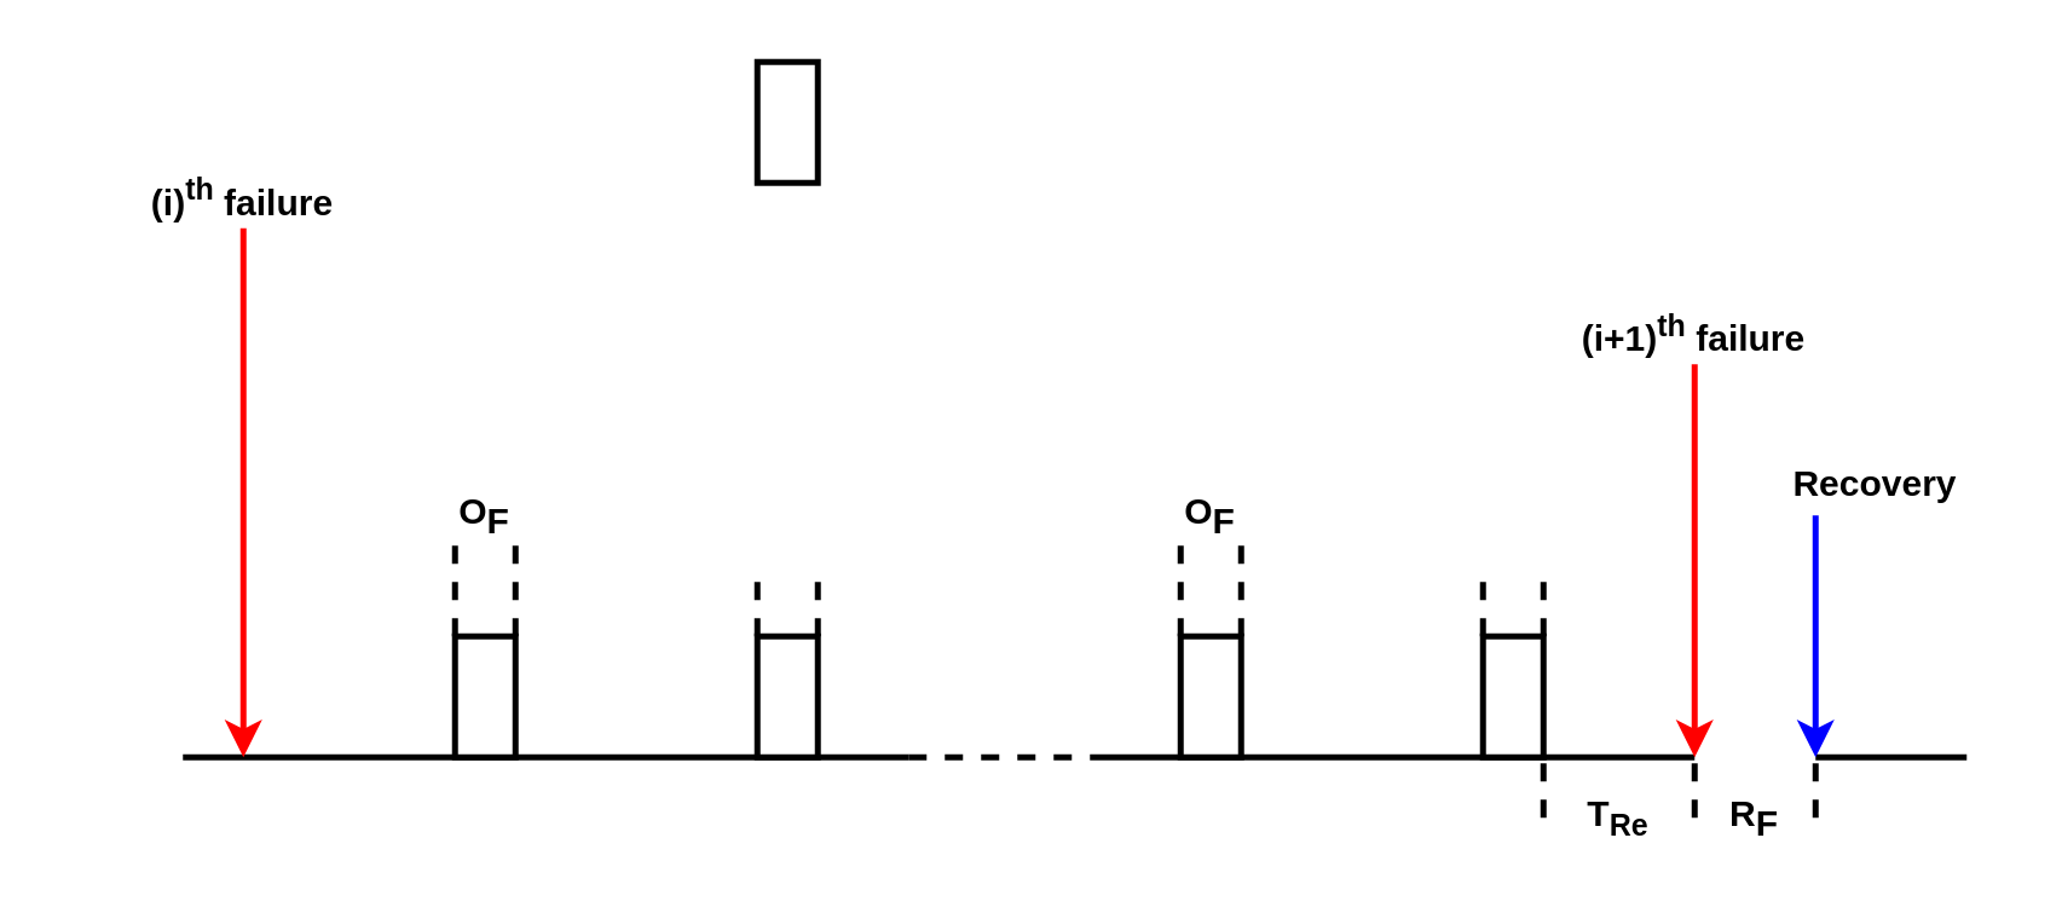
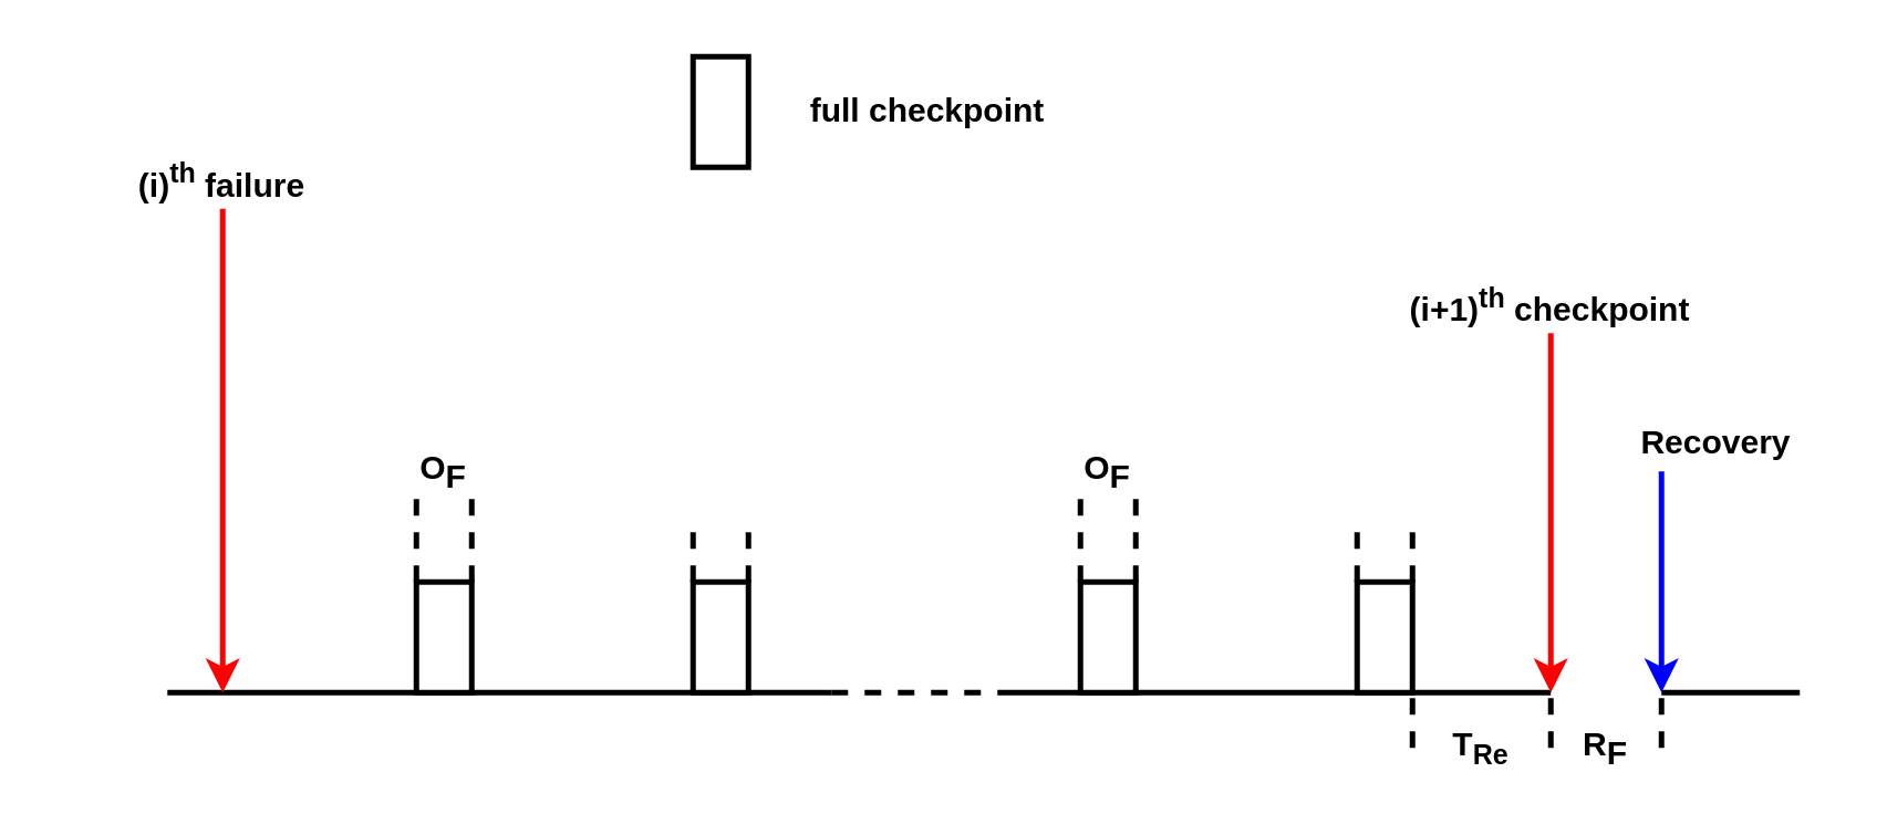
+ <mxCell id="20" value="full checkpoint" style="text;html=1;strokeColor=none;fillColor=none;align=center;verticalAlign=middle;whiteSpace=wrap;rounded=0;labelBackgroundColor=#FFFFFF;fontSize=12;fontStyle=1" vertex="1" parent="1"><mxGeometry x="270" y="30" width="130" height="20" as="geometry" /></mxCell>
- <mxCell id="24" value="(i+1)&lt;sup&gt;th&lt;/sup&gt; failure" style="text;html=1;strokeColor=none;fillColor=none;align=center;verticalAlign=middle;whiteSpace=wrap;rounded=0;labelBackgroundColor=#FFFFFF;fontSize=12;fontStyle=1" vertex="1" parent="1"><mxGeometry x="460" y="100" width="200" height="20" as="geometry" /></mxCell>
+ <mxCell id="24" value="(i+1)&lt;sup&gt;th&lt;/sup&gt; checkpoint" style="text;html=1;strokeColor=none;fillColor=none;align=center;verticalAlign=middle;whiteSpace=wrap;rounded=0;labelBackgroundColor=#FFFFFF;fontSize=12;fontStyle=1" vertex="1" parent="1"><mxGeometry x="460" y="100" width="200" height="20" as="geometry" /></mxCell>
